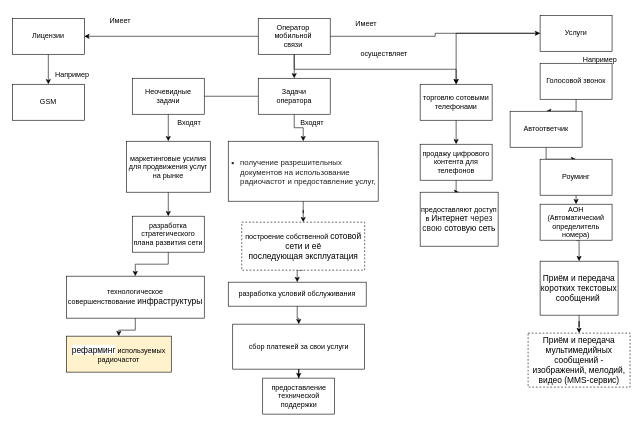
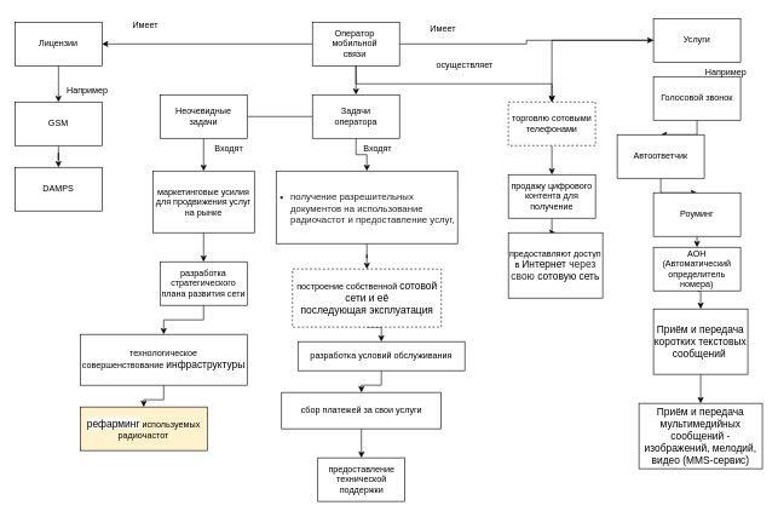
- <mxCell id="53" value="торговлю сотовыми телефонами" style="rounded=0;whiteSpace=wrap;html=1;" vertex="1" parent="1"><mxGeometry x="700" y="140" width="120" height="60" as="geometry" /></mxCell>
+ <mxCell id="53" value="торговлю сотовыми телефонами" style="rounded=0;whiteSpace=wrap;html=1;dashed=1;" vertex="1" parent="1"><mxGeometry x="700" y="140" width="120" height="60" as="geometry" /></mxCell>
+ <mxCell id="13" style="edgeStyle=orthogonalEdgeStyle;rounded=0;orthogonalLoop=1;jettySize=auto;html=1;" edge="1" parent="1" source="14" target="16"><mxGeometry relative="1" as="geometry"><mxPoint x="220" y="252.5" as="targetPoint" /></mxGeometry></mxCell>
+ <mxCell id="16" value="DAMPS" style="rounded=0;whiteSpace=wrap;html=1;" vertex="1" parent="1"><mxGeometry x="20" y="230" width="120" height="60" as="geometry" /></mxCell>
- <mxCell id="56" value="продажу цифрового контента для телефонов" style="rounded=0;whiteSpace=wrap;html=1;" vertex="1" parent="1"><mxGeometry x="700" y="240" width="120" height="60" as="geometry" /></mxCell>
+ <mxCell id="56" value="продажу цифрового контента для получение" style="rounded=0;whiteSpace=wrap;html=1;" vertex="1" parent="1"><mxGeometry x="700" y="240" width="120" height="60" as="geometry" /></mxCell>
- <mxCell id="29" value="&lt;div style=&quot;&quot;&gt;&lt;a href=&quot;https://ru.wikipedia.org/wiki/SMS&quot; title=&quot;SMS&quot; style=&quot;text-decoration-line: none; background: none rgb(255, 255, 255); overflow-wrap: break-word; font-family: sans-serif; font-size: 14px;&quot;&gt;&lt;font color=&quot;#000000&quot;&gt;Приём и передача коротких текстовых сообщений&amp;nbsp;&lt;/font&gt;&lt;/a&gt;&lt;font face=&quot;sans-serif&quot;&gt;&lt;span style=&quot;font-size: 11px;&quot;&gt;&lt;br&gt;&lt;/span&gt;&lt;/font&gt;&lt;/div&gt;" style="rounded=0;whiteSpace=wrap;html=1;" vertex="1" parent="1"><mxGeometry x="900" y="435" width="130" height="90" as="geometry" /></mxCell>
+ <mxCell id="29" value="&lt;div style=&quot;&quot;&gt;&lt;a href=&quot;https://ru.wikipedia.org/wiki/SMS&quot; title=&quot;SMS&quot; style=&quot;text-decoration-line: none; background: none rgb(255, 255, 255); overflow-wrap: break-word; font-family: sans-serif; font-size: 14px;&quot;&gt;&lt;font color=&quot;#000000&quot;&gt;Приём и передача коротких текстовых сообщений&amp;nbsp;&lt;/font&gt;&lt;/a&gt;&lt;font face=&quot;sans-serif&quot;&gt;&lt;span style=&quot;font-size: 11px;&quot;&gt;&lt;br&gt;&lt;/span&gt;&lt;/font&gt;&lt;/div&gt;" style="rounded=0;whiteSpace=wrap;html=1;" vertex="1" parent="1"><mxGeometry x="900" y="425" width="130" height="90" as="geometry" /></mxCell>
- <mxCell id="38" value="разработка условий обслуживания" style="rounded=0;whiteSpace=wrap;html=1;" vertex="1" parent="1"><mxGeometry x="380" y="470" width="230" height="40" as="geometry" /></mxCell>
+ <mxCell id="38" value="разработка условий обслуживания" style="rounded=0;whiteSpace=wrap;html=1;" vertex="1" parent="1"><mxGeometry x="410" y="470" width="230" height="40" as="geometry" /></mxCell>
- <mxCell id="40" value="сбор платежей за свои услуги" style="rounded=0;whiteSpace=wrap;html=1;" vertex="1" parent="1"><mxGeometry x="387.5" y="540" width="220" height="75" as="geometry" /></mxCell>
+ <mxCell id="40" value="сбор платежей за свои услуги" style="rounded=0;whiteSpace=wrap;html=1;" vertex="1" parent="1"><mxGeometry x="387.5" y="540" width="220" height="50" as="geometry" /></mxCell>
- <mxCell id="31" value="&lt;a href=&quot;https://ru.wikipedia.org/wiki/MMS&quot; title=&quot;MMS&quot; style=&quot;text-decoration-line: none; background: none rgb(255, 255, 255); overflow-wrap: break-word; font-family: sans-serif; font-size: 14px; text-align: left;&quot;&gt;&lt;font color=&quot;#000000&quot;&gt;Приём и передача мультимедийных сообщений - изображений, мелодий, видео (MMS-сервис)&lt;/font&gt;&lt;/a&gt;" style="rounded=0;whiteSpace=wrap;html=1;dashed=1;" vertex="1" parent="1"><mxGeometry x="880" y="555" width="170" height="90" as="geometry" /></mxCell>
+ <mxCell id="31" value="&lt;a href=&quot;https://ru.wikipedia.org/wiki/MMS&quot; title=&quot;MMS&quot; style=&quot;text-decoration-line: none; background: none rgb(255, 255, 255); overflow-wrap: break-word; font-family: sans-serif; font-size: 14px; text-align: left;&quot;&gt;&lt;font color=&quot;#000000&quot;&gt;Приём и передача мультимедийных сообщений - изображений, мелодий, видео (MMS-сервис)&lt;/font&gt;&lt;/a&gt;" style="rounded=0;whiteSpace=wrap;html=1;" vertex="1" parent="1"><mxGeometry x="880" y="555" width="170" height="90" as="geometry" /></mxCell>
